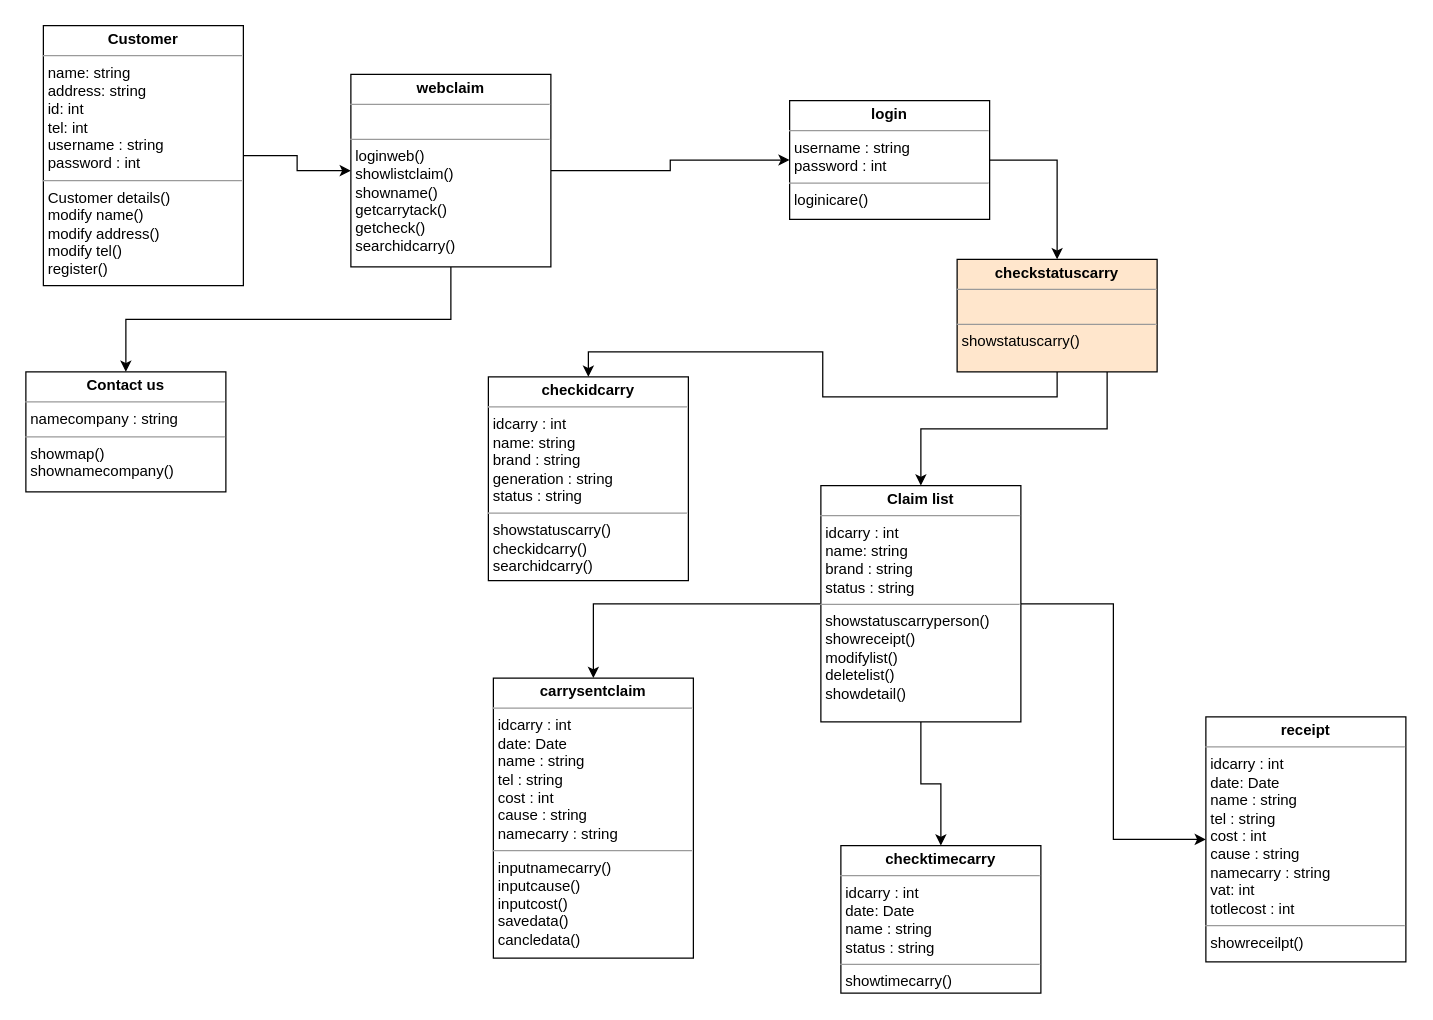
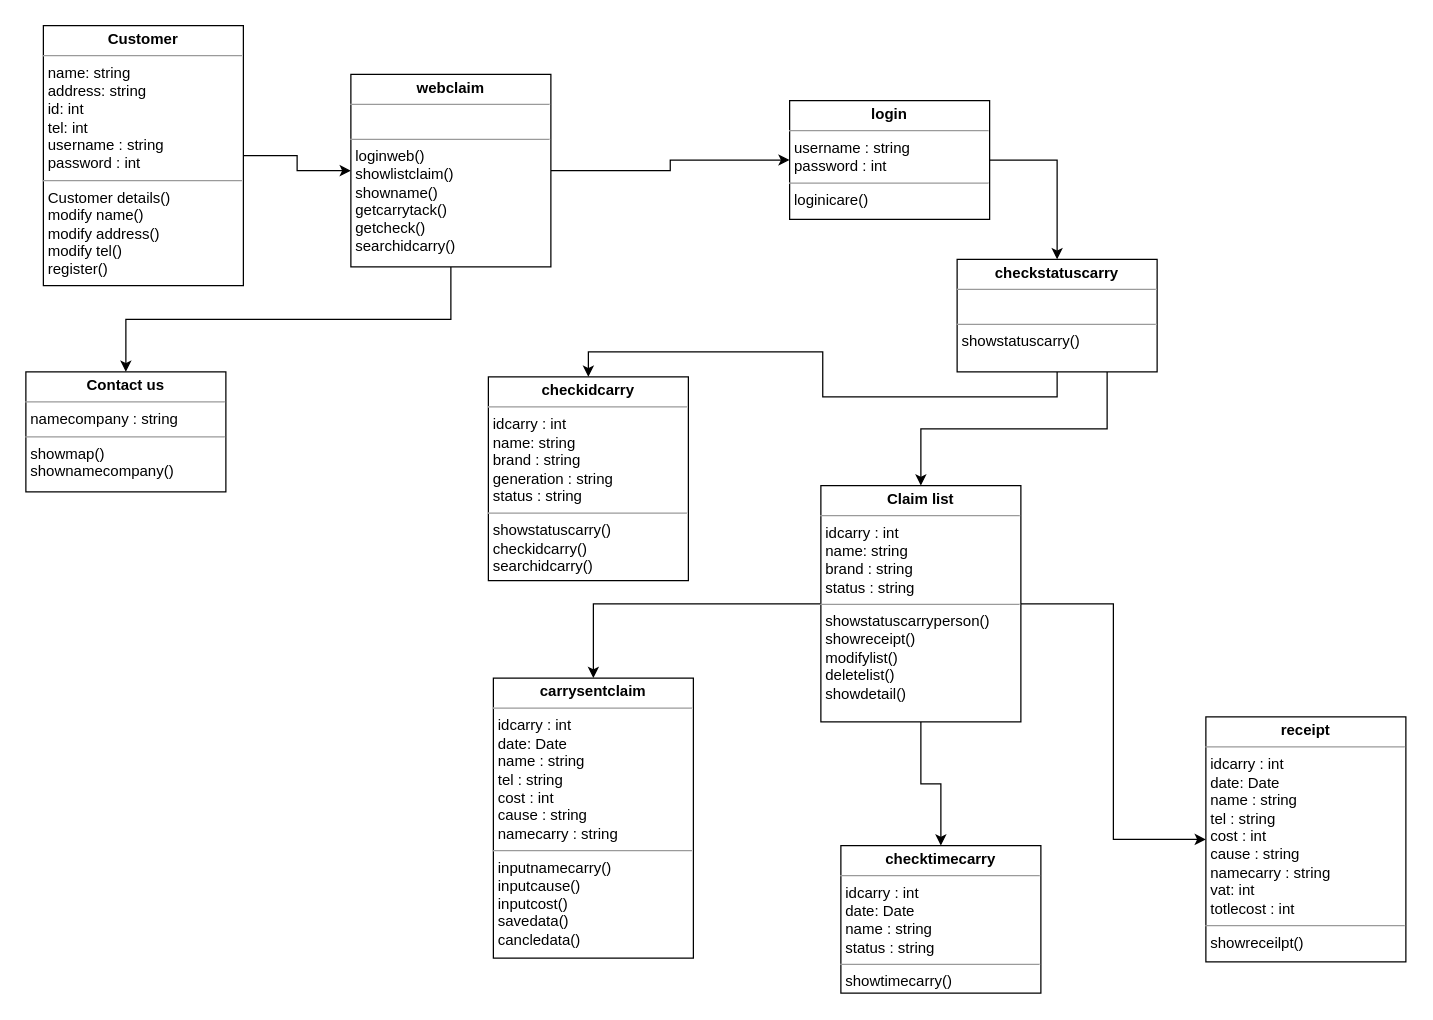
- <mxCell id="7" value="&lt;p style=&quot;margin: 0px ; margin-top: 4px ; text-align: center&quot;&gt;&lt;b&gt;checkstatuscarry&lt;/b&gt;&lt;/p&gt;&lt;hr size=&quot;1&quot;&gt;&lt;p style=&quot;margin: 0px ; margin-left: 4px&quot;&gt;&lt;br&gt;&lt;/p&gt;&lt;hr size=&quot;1&quot;&gt;&lt;p style=&quot;margin: 0px ; margin-left: 4px&quot;&gt;showstatuscarry()&lt;/p&gt;" style="verticalAlign=top;align=left;overflow=fill;fontSize=12;fontFamily=Helvetica;html=1;fillColor=#ffe6cc;" vertex="1" parent="1"><mxGeometry x="765" y="207" width="160" height="90" as="geometry" /></mxCell>
+ <mxCell id="7" value="&lt;p style=&quot;margin: 0px ; margin-top: 4px ; text-align: center&quot;&gt;&lt;b&gt;checkstatuscarry&lt;/b&gt;&lt;/p&gt;&lt;hr size=&quot;1&quot;&gt;&lt;p style=&quot;margin: 0px ; margin-left: 4px&quot;&gt;&lt;br&gt;&lt;/p&gt;&lt;hr size=&quot;1&quot;&gt;&lt;p style=&quot;margin: 0px ; margin-left: 4px&quot;&gt;showstatuscarry()&lt;/p&gt;" style="verticalAlign=top;align=left;overflow=fill;fontSize=12;fontFamily=Helvetica;html=1;" vertex="1" parent="1"><mxGeometry x="765" y="207" width="160" height="90" as="geometry" /></mxCell>
